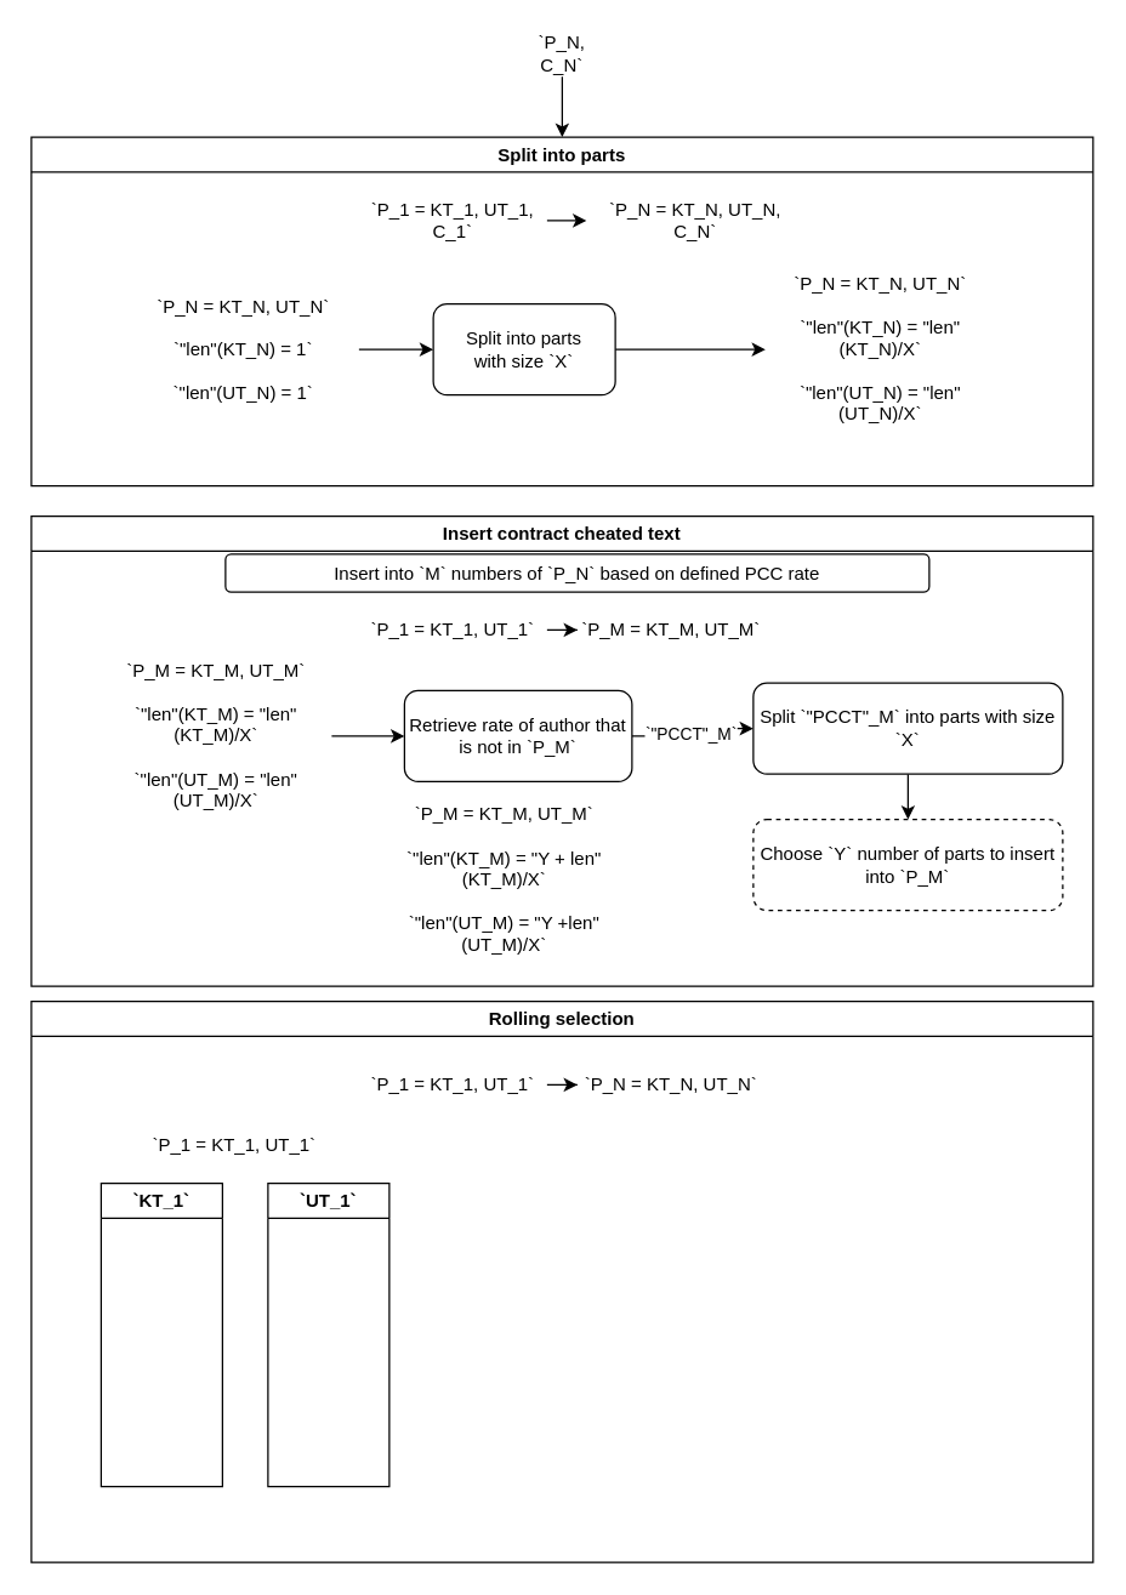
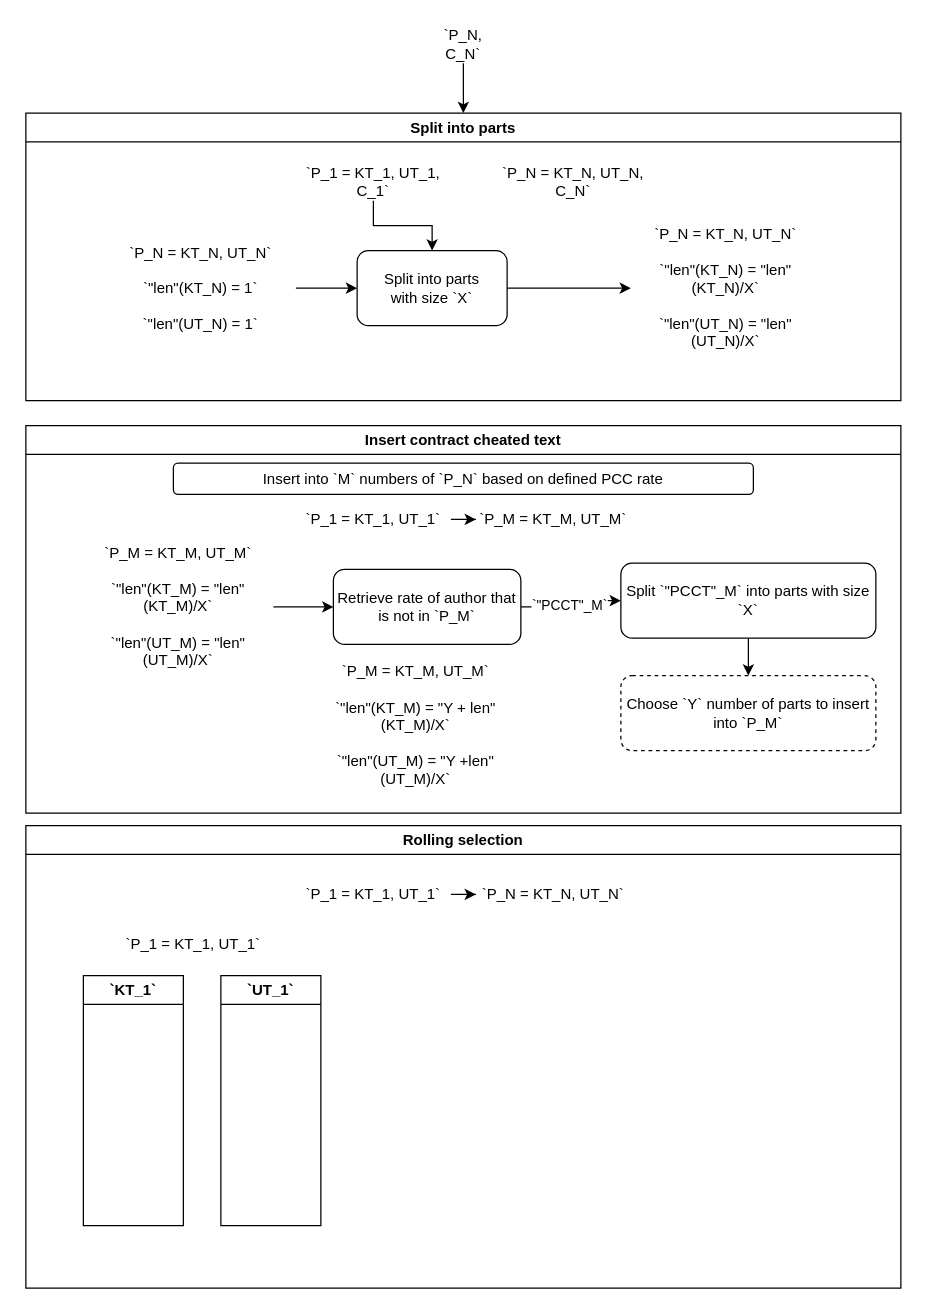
- <mxCell id="11" style="edgeStyle=orthogonalEdgeStyle;rounded=0;orthogonalLoop=1;jettySize=auto;html=1;" edge="1" parent="8" source="10" target="9"><mxGeometry relative="1" as="geometry" /></mxCell>
+ <mxCell id="11" style="edgeStyle=orthogonalEdgeStyle;rounded=0;orthogonalLoop=1;jettySize=auto;html=1;" edge="1" parent="8" source="10" target="4"><mxGeometry relative="1" as="geometry" /></mxCell>
- <mxCell id="34" value="Insert into `M` numbers of `P_N` based on defined PCC rate" style="rounded=1;whiteSpace=wrap;html=1;" vertex="1" parent="22"><mxGeometry x="128" y="25" width="464" height="25" as="geometry" /></mxCell>
+ <mxCell id="34" value="Insert into `M` numbers of `P_N` based on defined PCC rate" style="rounded=1;whiteSpace=wrap;html=1;" vertex="1" parent="22"><mxGeometry x="118" y="30" width="464" height="25" as="geometry" /></mxCell>
